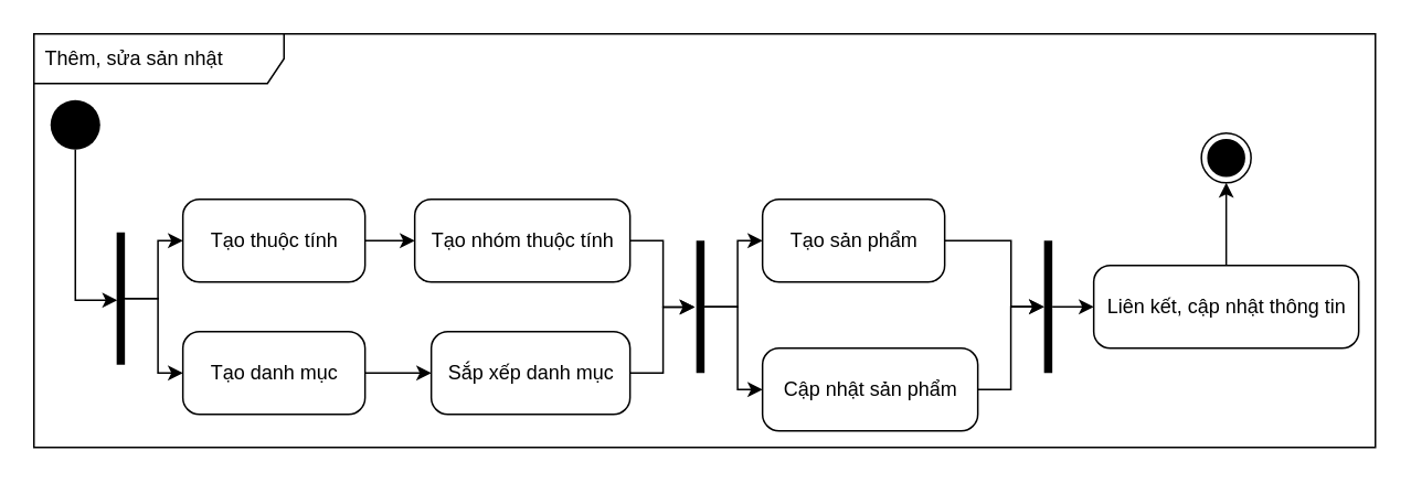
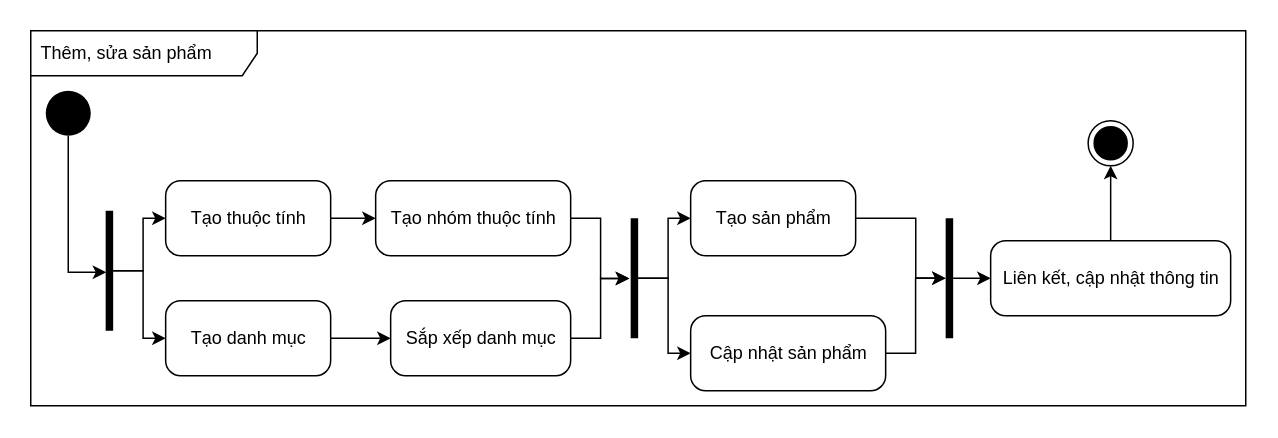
- <mxCell id="27" value="Thêm, sửa sản nhật" style="shape=umlFrame;whiteSpace=wrap;html=1;width=151;height=30;boundedLbl=1;verticalAlign=middle;align=left;spacingLeft=5;" vertex="1" parent="1"><mxGeometry x="20" y="20" width="810" height="250" as="geometry" /></mxCell>
+ <mxCell id="27" value="Thêm, sửa sản phẩm" style="shape=umlFrame;whiteSpace=wrap;html=1;width=151;height=30;boundedLbl=1;verticalAlign=middle;align=left;spacingLeft=5;" vertex="1" parent="1"><mxGeometry x="20" y="20" width="810" height="250" as="geometry" /></mxCell>
